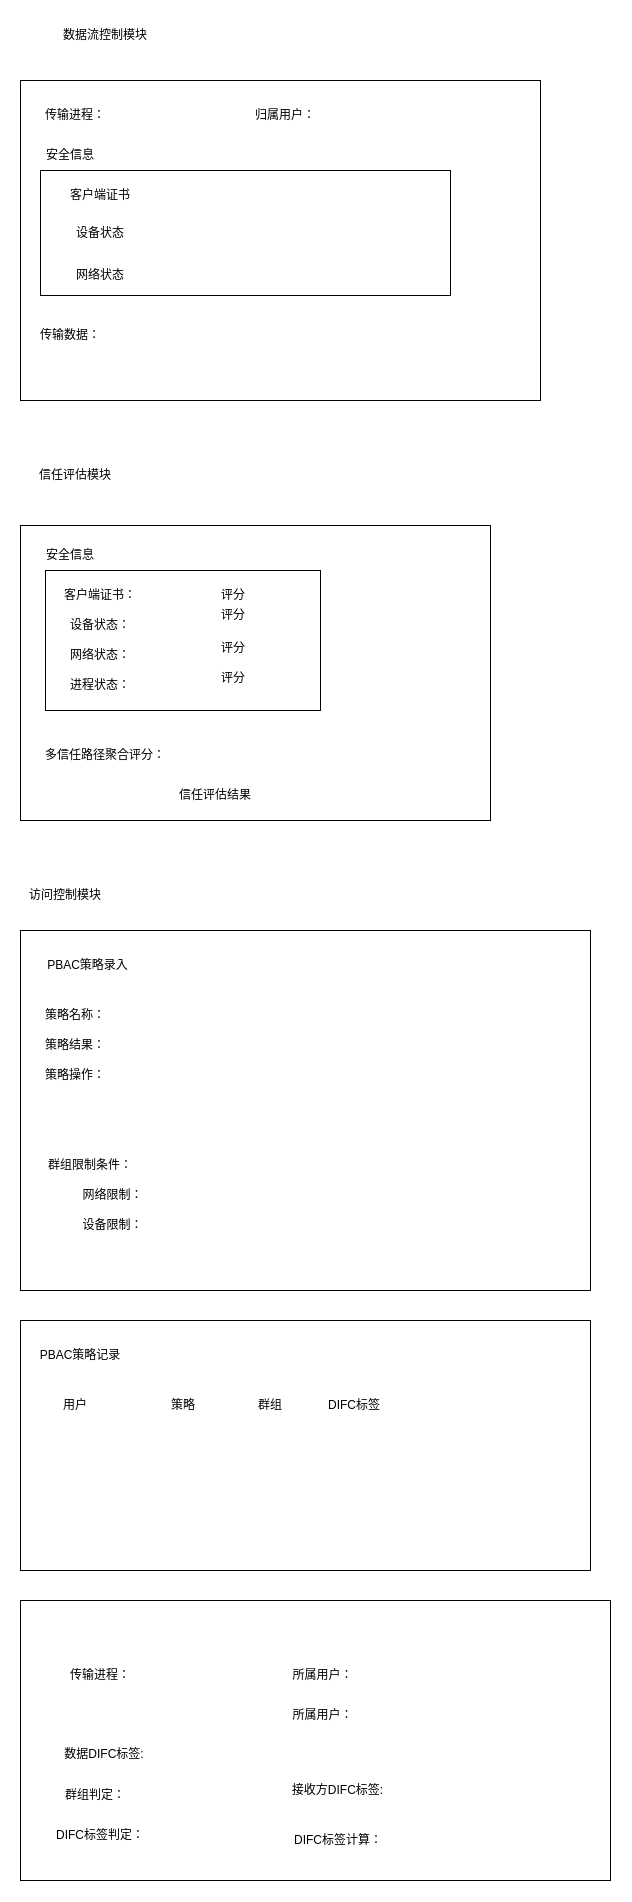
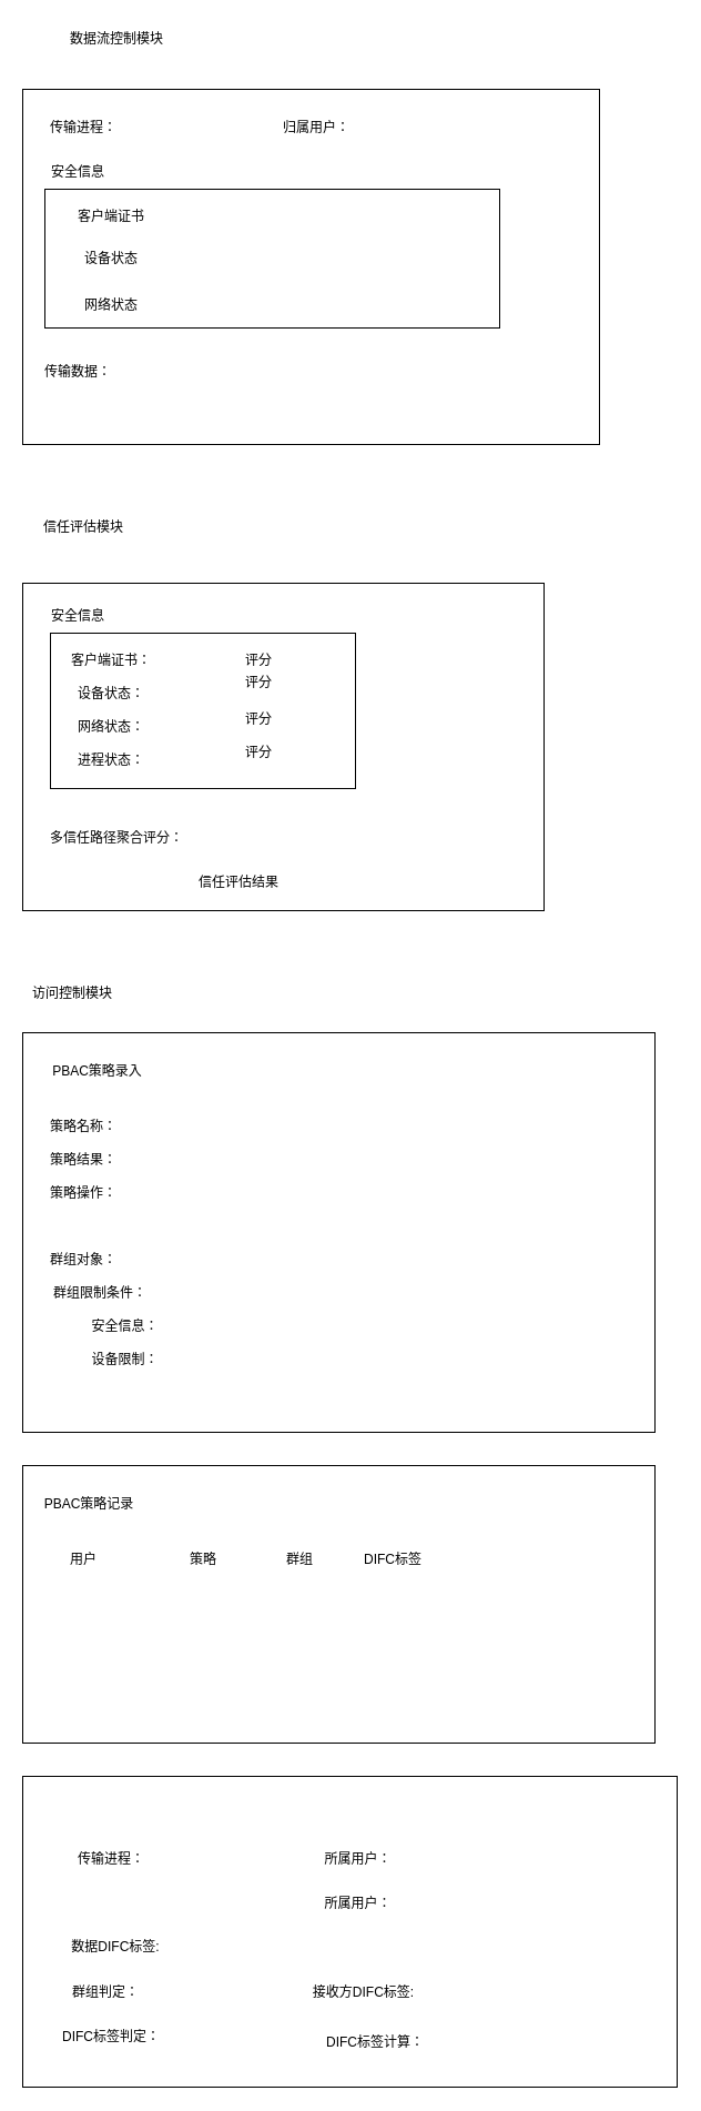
+ <mxCell id="32" value="群组对象：" style="text;html=1;strokeColor=none;fillColor=none;align=center;verticalAlign=middle;whiteSpace=wrap;rounded=0;" parent="1" vertex="1"><mxGeometry x="30" y="1120" width="90" height="30" as="geometry" /></mxCell>
- <mxCell id="34" value="网络限制：" style="text;html=1;strokeColor=none;fillColor=none;align=center;verticalAlign=middle;whiteSpace=wrap;rounded=0;" parent="1" vertex="1"><mxGeometry x="75" y="1180" width="75" height="30" as="geometry" /></mxCell>
+ <mxCell id="34" value="安全信息：" style="text;html=1;strokeColor=none;fillColor=none;align=center;verticalAlign=middle;whiteSpace=wrap;rounded=0;" parent="1" vertex="1"><mxGeometry x="75" y="1180" width="75" height="30" as="geometry" /></mxCell>
- <mxCell id="50" value="接收方DIFC标签:" style="text;html=1;strokeColor=none;fillColor=none;align=center;verticalAlign=middle;whiteSpace=wrap;rounded=0;" parent="1" vertex="1"><mxGeometry x="285" y="1775" width="105" height="30" as="geometry" /></mxCell>
+ <mxCell id="50" value="接收方DIFC标签:" style="text;html=1;strokeColor=none;fillColor=none;align=center;verticalAlign=middle;whiteSpace=wrap;rounded=0;" parent="1" vertex="1"><mxGeometry x="275" y="1780" width="105" height="30" as="geometry" /></mxCell>
